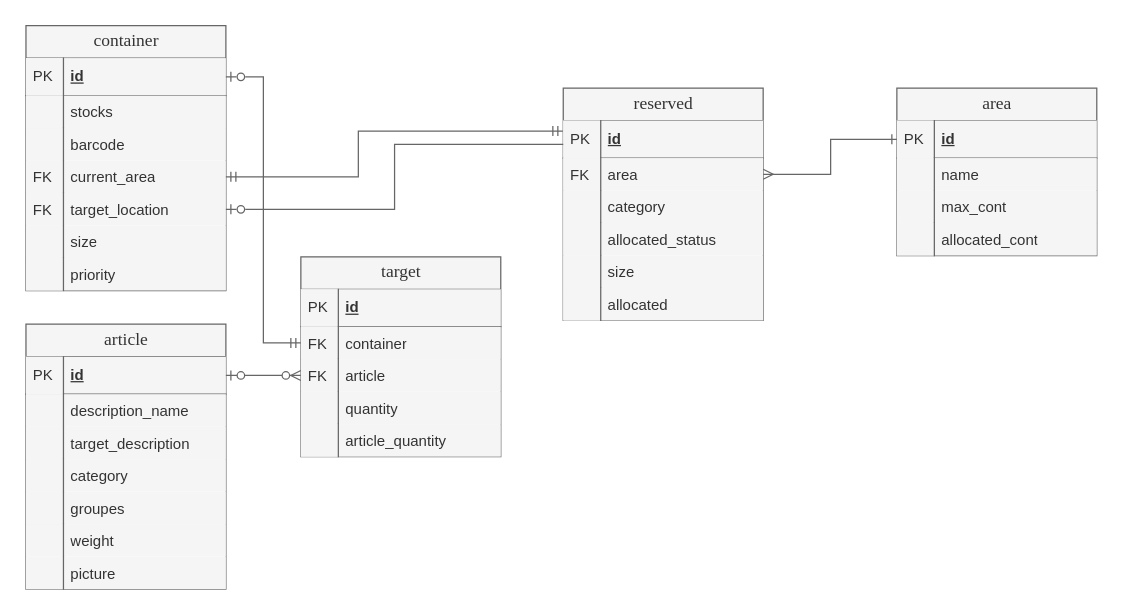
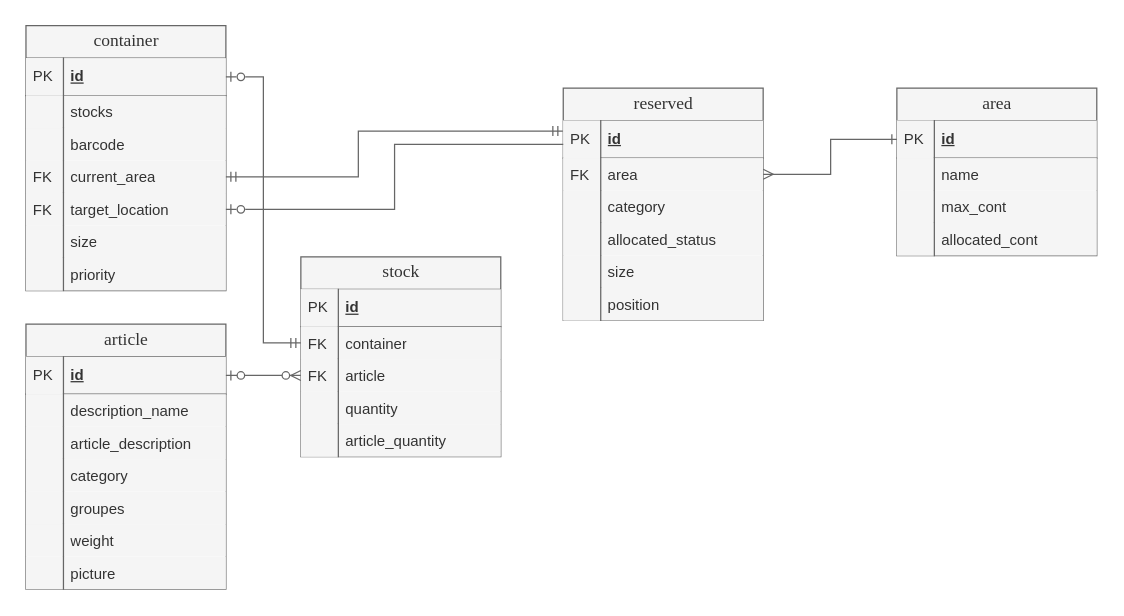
- <mxCell id="17" value="target" style="swimlane;html=1;fontStyle=0;childLayout=stackLayout;horizontal=1;startSize=26;horizontalStack=0;resizeParent=1;resizeLast=0;collapsible=1;marginBottom=0;swimlaneFillColor=#ffffff;align=center;rounded=0;shadow=0;comic=0;labelBackgroundColor=none;strokeWidth=1;fontFamily=Verdana;fontSize=14;fillColor=#f5f5f5;fontColor=#333333;strokeColor=#666666;" parent="1" vertex="1"><mxGeometry x="240" y="205" width="160" height="160" as="geometry" /></mxCell>
+ <mxCell id="17" value="stock" style="swimlane;html=1;fontStyle=0;childLayout=stackLayout;horizontal=1;startSize=26;horizontalStack=0;resizeParent=1;resizeLast=0;collapsible=1;marginBottom=0;swimlaneFillColor=#ffffff;align=center;rounded=0;shadow=0;comic=0;labelBackgroundColor=none;strokeWidth=1;fontFamily=Verdana;fontSize=14;fillColor=#f5f5f5;fontColor=#333333;strokeColor=#666666;" parent="1" vertex="1"><mxGeometry x="240" y="205" width="160" height="160" as="geometry" /></mxCell>
- <mxCell id="54" value="allocated" style="shape=partialRectangle;top=0;left=0;right=0;bottom=0;html=1;align=left;verticalAlign=top;spacingLeft=34;spacingRight=4;whiteSpace=wrap;overflow=hidden;rotatable=0;points=[[0,0.5],[1,0.5]];portConstraint=eastwest;dropTarget=0;fillColor=#f5f5f5;fontColor=#333333;strokeColor=#666666;" vertex="1" parent="43"><mxGeometry y="160" width="160" height="26" as="geometry" /></mxCell>
+ <mxCell id="54" value="position" style="shape=partialRectangle;top=0;left=0;right=0;bottom=0;html=1;align=left;verticalAlign=top;spacingLeft=34;spacingRight=4;whiteSpace=wrap;overflow=hidden;rotatable=0;points=[[0,0.5],[1,0.5]];portConstraint=eastwest;dropTarget=0;fillColor=#f5f5f5;fontColor=#333333;strokeColor=#666666;" vertex="1" parent="43"><mxGeometry y="160" width="160" height="26" as="geometry" /></mxCell>
- <mxCell id="33" value="target_description" style="shape=partialRectangle;top=0;left=0;right=0;bottom=0;html=1;align=left;verticalAlign=top;spacingLeft=34;spacingRight=4;whiteSpace=wrap;overflow=hidden;rotatable=0;points=[[0,0.5],[1,0.5]];portConstraint=eastwest;dropTarget=0;fillColor=#f5f5f5;fontColor=#333333;strokeColor=#666666;" parent="28" vertex="1"><mxGeometry y="82" width="160" height="26" as="geometry" /></mxCell>
+ <mxCell id="33" value="article_description" style="shape=partialRectangle;top=0;left=0;right=0;bottom=0;html=1;align=left;verticalAlign=top;spacingLeft=34;spacingRight=4;whiteSpace=wrap;overflow=hidden;rotatable=0;points=[[0,0.5],[1,0.5]];portConstraint=eastwest;dropTarget=0;fillColor=#f5f5f5;fontColor=#333333;strokeColor=#666666;" parent="28" vertex="1"><mxGeometry y="82" width="160" height="26" as="geometry" /></mxCell>
